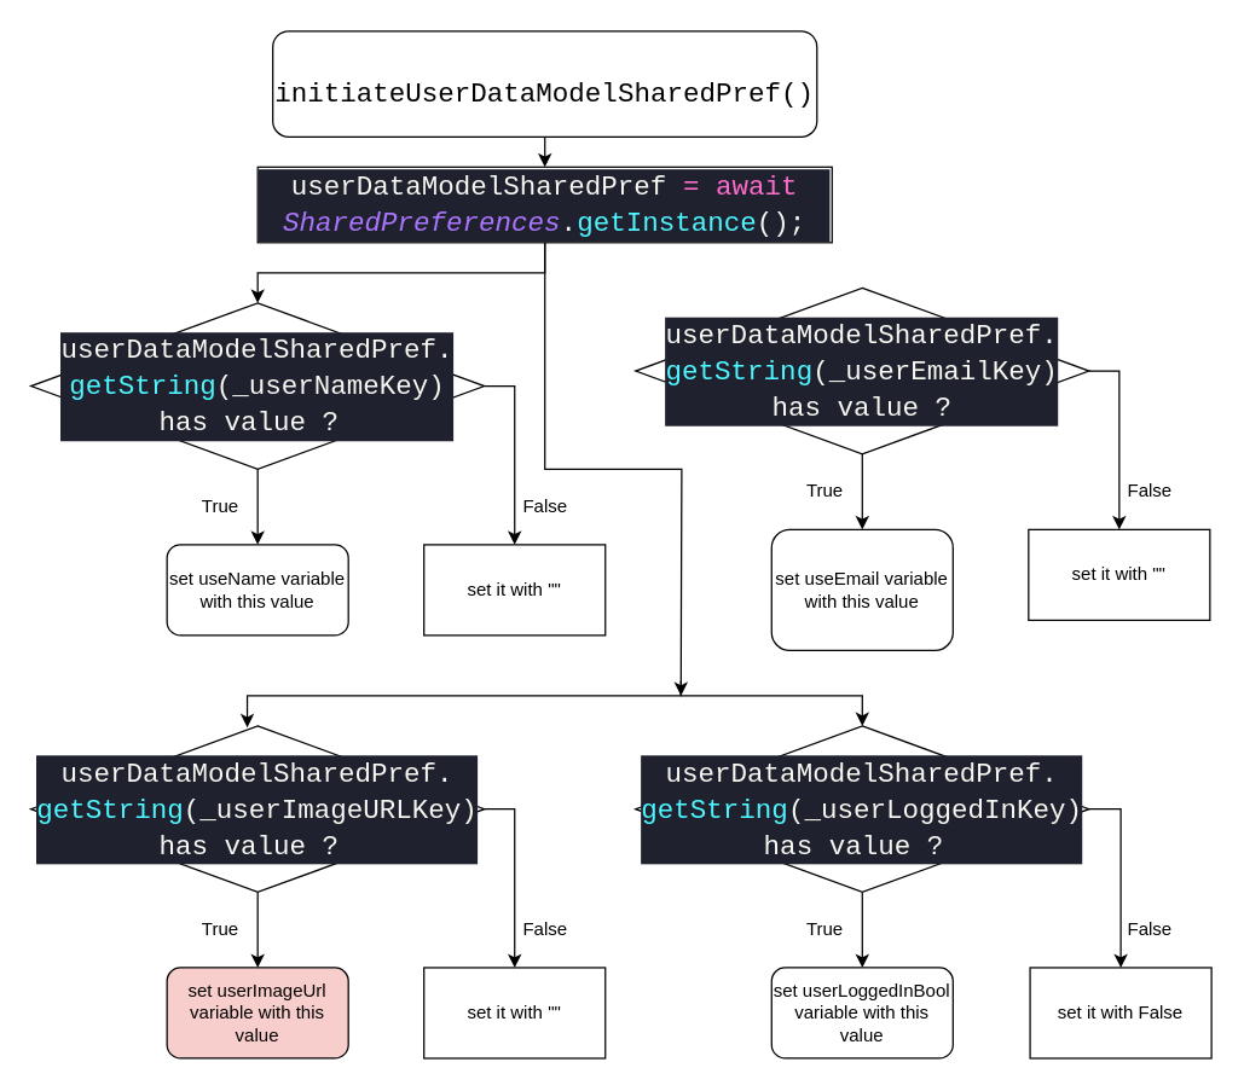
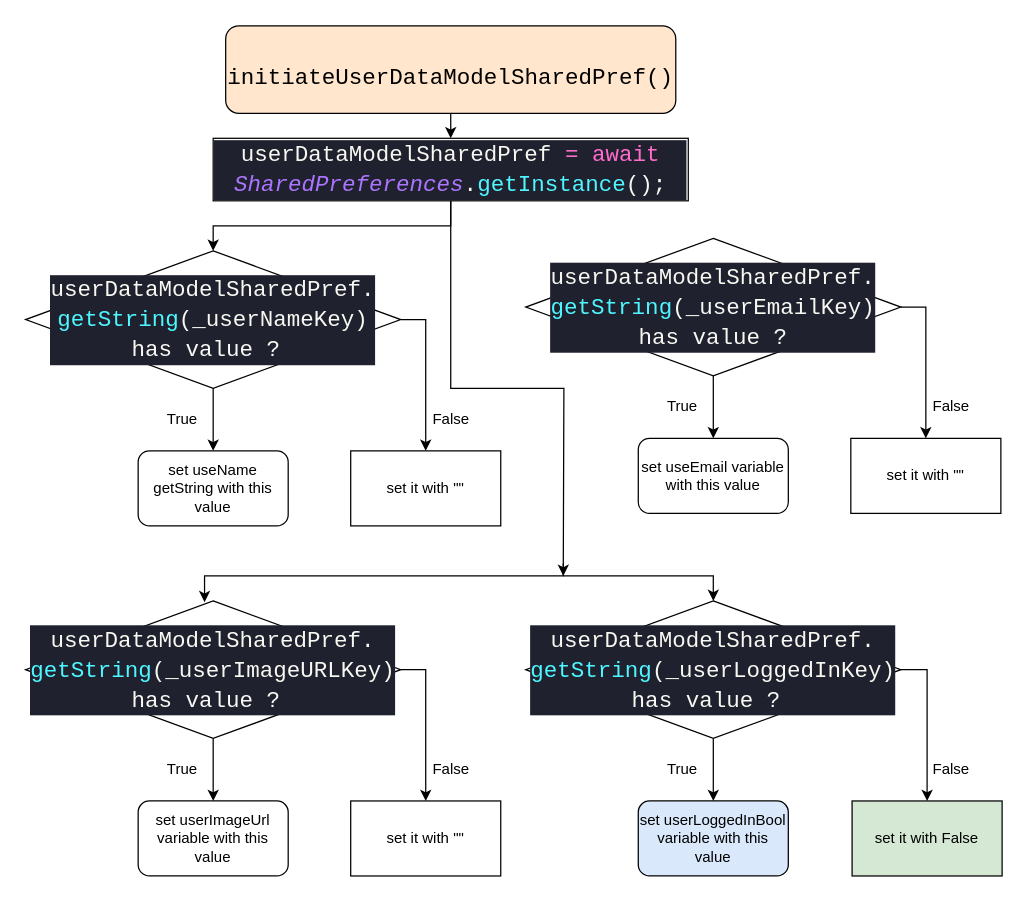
- <mxCell id="3" value="&lt;br&gt;&lt;font face=&quot;Consolas, Courier New, monospace&quot;&gt;&lt;span style=&quot;font-size: 18px;&quot;&gt;initiateUserDataModelSharedPref()&lt;br&gt;&lt;/span&gt;&lt;/font&gt;" style="rounded=1;whiteSpace=wrap;html=1;" vertex="1" parent="1"><mxGeometry x="180" y="20" width="360" height="70" as="geometry" /></mxCell>
+ <mxCell id="3" value="&lt;br&gt;&lt;font face=&quot;Consolas, Courier New, monospace&quot;&gt;&lt;span style=&quot;font-size: 18px;&quot;&gt;initiateUserDataModelSharedPref()&lt;br&gt;&lt;/span&gt;&lt;/font&gt;" style="rounded=1;whiteSpace=wrap;html=1;fillColor=#ffe6cc;" vertex="1" parent="1"><mxGeometry x="180" y="20" width="360" height="70" as="geometry" /></mxCell>
- <mxCell id="10" value="set useName variable with this value" style="rounded=1;whiteSpace=wrap;html=1;fontColor=#000000;" vertex="1" parent="1"><mxGeometry x="110" y="360" width="120" height="60" as="geometry" /></mxCell>
+ <mxCell id="10" value="set useName getString with this value" style="rounded=1;whiteSpace=wrap;html=1;fontColor=#000000;" vertex="1" parent="1"><mxGeometry x="110" y="360" width="120" height="60" as="geometry" /></mxCell>
- <mxCell id="17" value="set useEmail variable with this value" style="rounded=1;whiteSpace=wrap;html=1;fontColor=#000000;" vertex="1" parent="1"><mxGeometry x="510" y="350" width="120" height="80" as="geometry" /></mxCell>
+ <mxCell id="17" value="set useEmail variable with this value" style="rounded=1;whiteSpace=wrap;html=1;fontColor=#000000;" vertex="1" parent="1"><mxGeometry x="510" y="350" width="120" height="60" as="geometry" /></mxCell>
- <mxCell id="24" value="set userImageUrl variable with this value" style="rounded=1;whiteSpace=wrap;html=1;fontColor=#000000;fillColor=#f8cecc;" vertex="1" parent="1"><mxGeometry x="110" y="640" width="120" height="60" as="geometry" /></mxCell>
+ <mxCell id="24" value="set userImageUrl variable with this value" style="rounded=1;whiteSpace=wrap;html=1;fontColor=#000000;" vertex="1" parent="1"><mxGeometry x="110" y="640" width="120" height="60" as="geometry" /></mxCell>
- <mxCell id="31" value="set userLoggedInBool variable with this value" style="rounded=1;whiteSpace=wrap;html=1;fontColor=#000000;" vertex="1" parent="1"><mxGeometry x="510" y="640" width="120" height="60" as="geometry" /></mxCell>
+ <mxCell id="31" value="set userLoggedInBool variable with this value" style="rounded=1;whiteSpace=wrap;html=1;fontColor=#000000;fillColor=#dae8fc;" vertex="1" parent="1"><mxGeometry x="510" y="640" width="120" height="60" as="geometry" /></mxCell>
- <mxCell id="33" value="set it with False" style="whiteSpace=wrap;html=1;fontColor=#000000;" vertex="1" parent="1"><mxGeometry x="681" y="640" width="120" height="60" as="geometry" /></mxCell>
+ <mxCell id="33" value="set it with False" style="whiteSpace=wrap;html=1;fontColor=#000000;fillColor=#d5e8d4;" vertex="1" parent="1"><mxGeometry x="681" y="640" width="120" height="60" as="geometry" /></mxCell>
